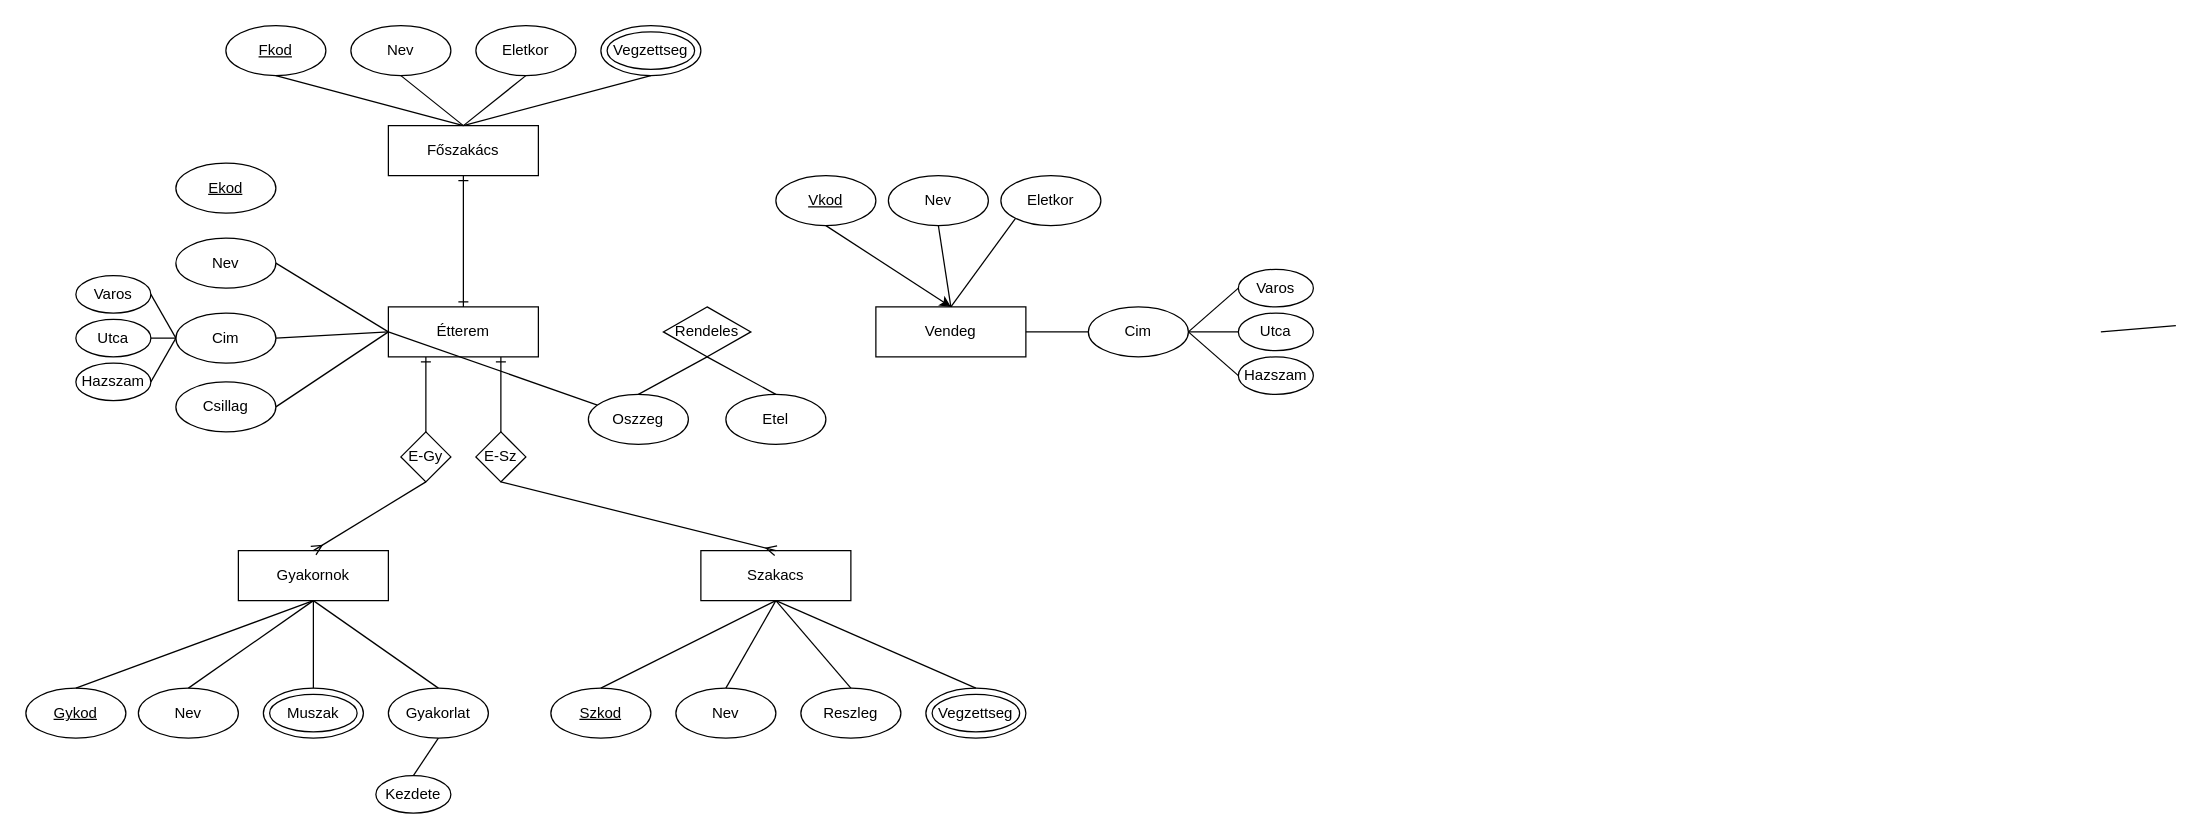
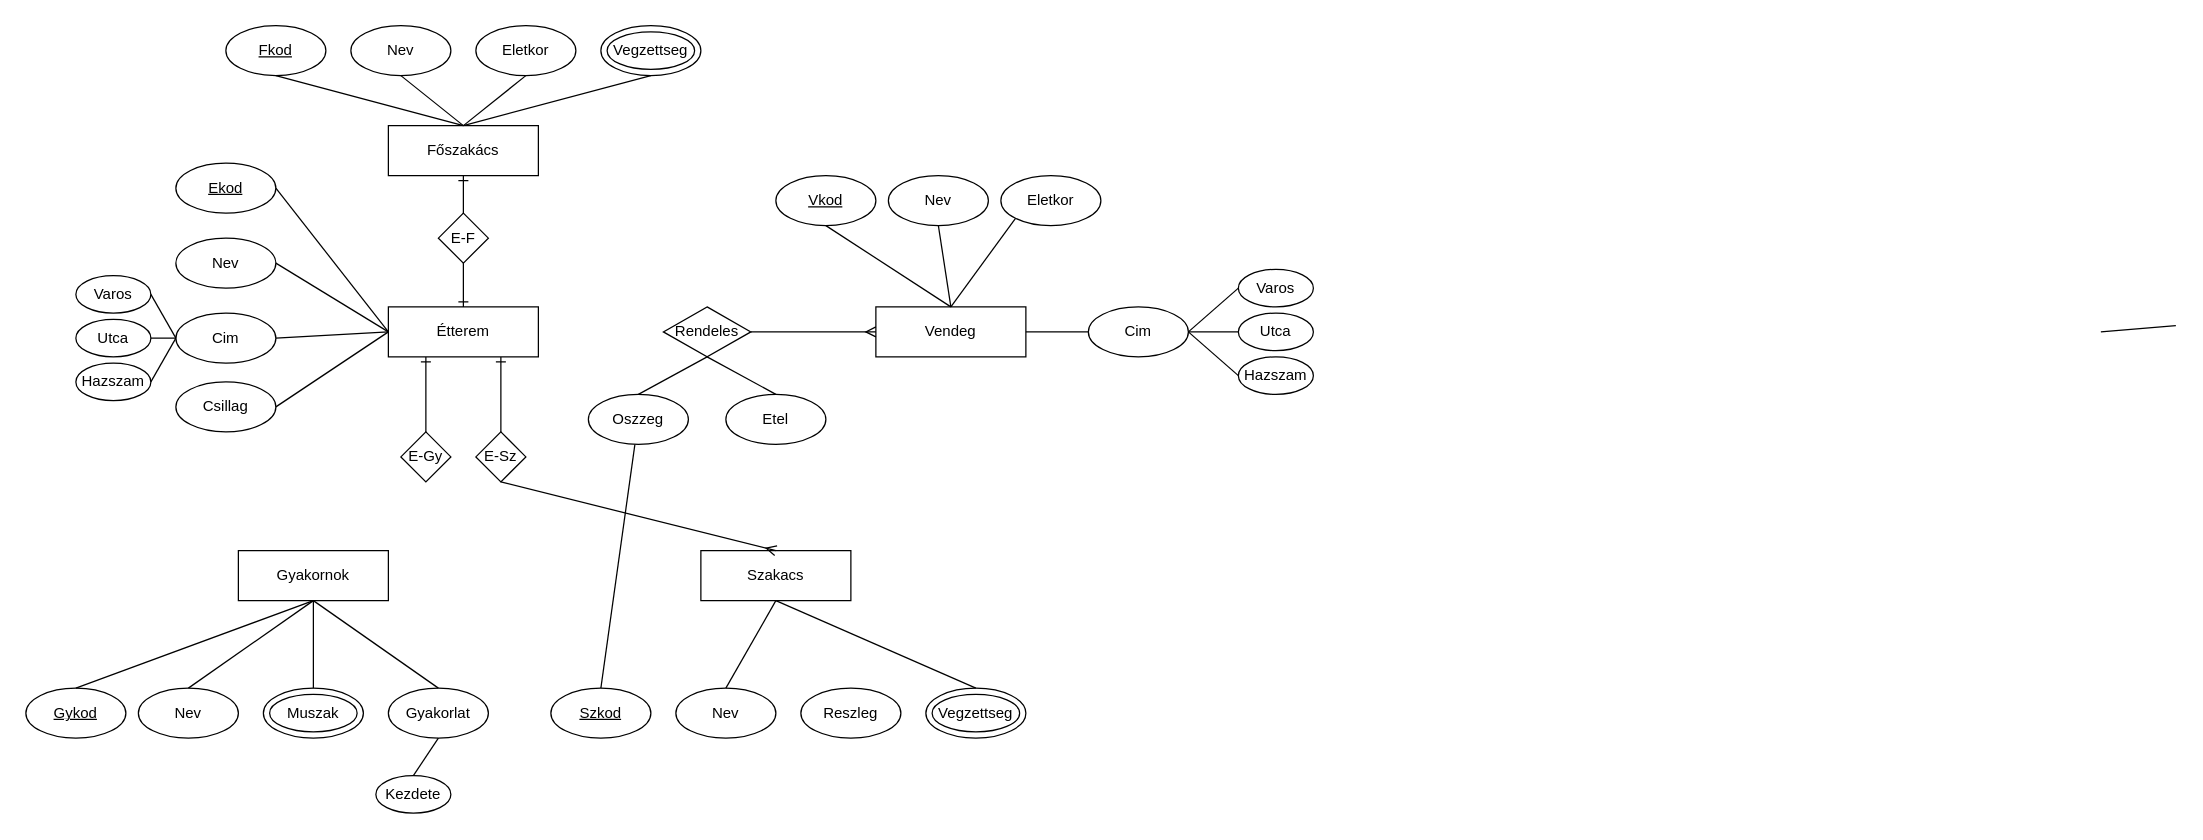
+ <mxCell id="8" value="E-F" style="rhombus;whiteSpace=wrap;html=1;" vertex="1" parent="1"><mxGeometry x="350" y="170" width="40" height="40" as="geometry" /></mxCell>
- <mxCell id="43" value="" style="endArrow=classic;html=1;rounded=0;exitX=0.5;exitY=1;exitDx=0;exitDy=0;entryX=0.5;entryY=0;entryDx=0;entryDy=0;" edge="1" parent="1" source="26" target="4"><mxGeometry width="50" height="50" relative="1" as="geometry"><mxPoint x="960" y="160" as="sourcePoint" /><mxPoint x="880" y="210" as="targetPoint" /></mxGeometry></mxCell>
+ <mxCell id="43" value="" style="endArrow=none;html=1;rounded=0;exitX=0.5;exitY=1;exitDx=0;exitDy=0;entryX=0.5;entryY=0;entryDx=0;entryDy=0;" edge="1" parent="1" source="26" target="4"><mxGeometry width="50" height="50" relative="1" as="geometry"><mxPoint x="960" y="160" as="sourcePoint" /><mxPoint x="880" y="210" as="targetPoint" /></mxGeometry></mxCell>
+ <mxCell id="9" value="" style="endArrow=ERmany;startArrow=none;html=1;rounded=0;entryX=0;entryY=0.5;entryDx=0;entryDy=0;exitX=1;exitY=0.5;exitDx=0;exitDy=0;startFill=0;endFill=0;" edge="1" parent="1" source="59" target="4"><mxGeometry width="50" height="50" relative="1" as="geometry"><mxPoint x="720" y="230" as="sourcePoint" /><mxPoint x="770" y="180" as="targetPoint" /></mxGeometry></mxCell>
- <mxCell id="31" value="" style="endArrow=none;html=1;rounded=0;exitX=0;exitY=0.5;exitDx=0;exitDy=0;" edge="1" parent="1" source="2" target="79"><mxGeometry width="50" height="50" relative="1" as="geometry"><mxPoint x="700" y="110" as="sourcePoint" /><mxPoint x="650" y="70" as="targetPoint" /></mxGeometry></mxCell>
+ <mxCell id="31" value="" style="endArrow=none;html=1;rounded=0;entryX=1;entryY=0.5;entryDx=0;entryDy=0;exitX=0;exitY=0.5;exitDx=0;exitDy=0;" edge="1" parent="1" source="2" target="14"><mxGeometry width="50" height="50" relative="1" as="geometry"><mxPoint x="700" y="110" as="sourcePoint" /><mxPoint x="650" y="70" as="targetPoint" /></mxGeometry></mxCell>
- <mxCell id="10" value="" style="endArrow=ERmany;startArrow=none;html=1;rounded=0;entryX=0.5;entryY=0;entryDx=0;entryDy=0;exitX=0.5;exitY=1;exitDx=0;exitDy=0;startFill=0;endFill=0;" edge="1" parent="1" source="55" target="5"><mxGeometry width="50" height="50" relative="1" as="geometry"><mxPoint x="730" y="260" as="sourcePoint" /><mxPoint x="850" y="260" as="targetPoint" /></mxGeometry></mxCell>
- <mxCell id="39" value="" style="endArrow=none;html=1;rounded=0;exitX=0.5;exitY=0;exitDx=0;exitDy=0;entryX=0.5;entryY=1;entryDx=0;entryDy=0;" edge="1" parent="1" source="20" target="6"><mxGeometry width="50" height="50" relative="1" as="geometry"><mxPoint x="1010" y="420" as="sourcePoint" /><mxPoint x="960" y="410" as="targetPoint" /></mxGeometry></mxCell>
+ <mxCell id="39" value="" style="endArrow=none;html=1;rounded=0;exitX=0.5;exitY=0;exitDx=0;exitDy=0;" edge="1" parent="1" source="20" target="79"><mxGeometry width="50" height="50" relative="1" as="geometry"><mxPoint x="1010" y="420" as="sourcePoint" /><mxPoint x="960" y="410" as="targetPoint" /></mxGeometry></mxCell>
- <mxCell id="66" value="" style="endArrow=none;html=1;rounded=0;entryX=0.5;entryY=1;entryDx=0;entryDy=0;exitX=0.5;exitY=0;exitDx=0;exitDy=0;" edge="1" parent="1" source="64" target="6"><mxGeometry width="50" height="50" relative="1" as="geometry"><mxPoint x="540" y="400" as="sourcePoint" /><mxPoint x="590" y="350" as="targetPoint" /></mxGeometry></mxCell>
